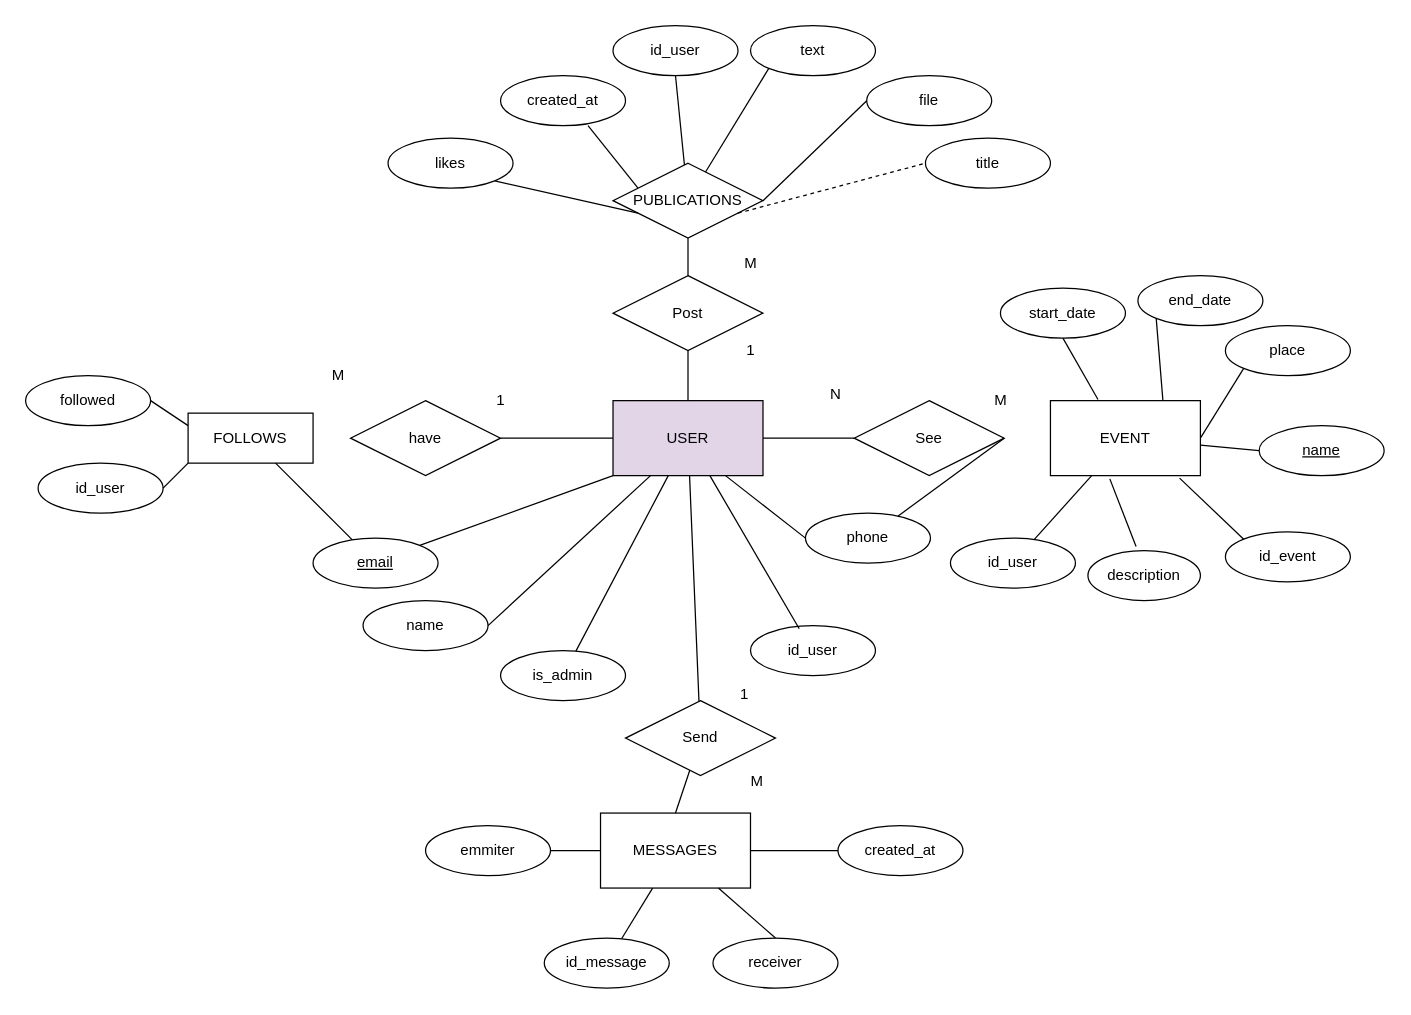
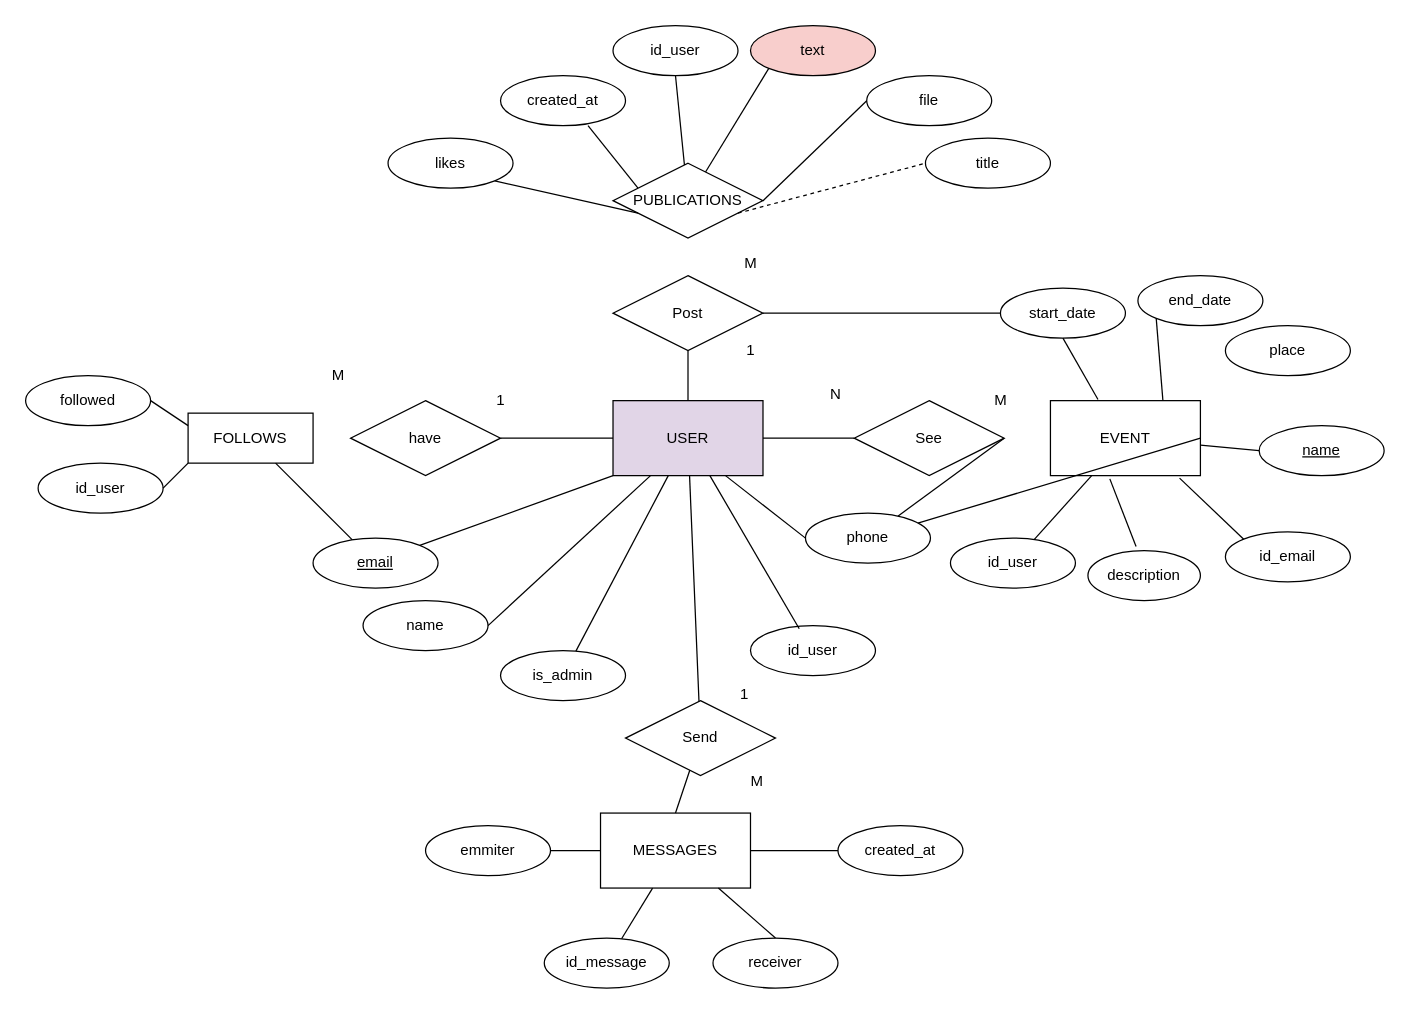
- <mxCell id="39" value="text" style="ellipse;whiteSpace=wrap;html=1;align=center;" vertex="1" parent="1"><mxGeometry x="600" y="20" width="100" height="40" as="geometry" /></mxCell>
+ <mxCell id="39" value="text" style="ellipse;whiteSpace=wrap;html=1;align=center;fillColor=#f8cecc;" vertex="1" parent="1"><mxGeometry x="600" y="20" width="100" height="40" as="geometry" /></mxCell>
- <mxCell id="62" value="" style="endArrow=none;html=1;rounded=0;" edge="1" parent="1" source="9" target="7"><mxGeometry relative="1" as="geometry"><mxPoint x="549.29" y="230" as="sourcePoint" /><mxPoint x="549.29" y="190" as="targetPoint" /></mxGeometry></mxCell>
+ <mxCell id="62" value="" style="endArrow=none;html=1;rounded=0;" edge="1" parent="1" source="9" target="17"><mxGeometry relative="1" as="geometry"><mxPoint x="549.29" y="230" as="sourcePoint" /><mxPoint x="549.29" y="190" as="targetPoint" /></mxGeometry></mxCell>
- <mxCell id="28" value="" style="endArrow=none;html=1;rounded=0;exitX=1;exitY=0.5;exitDx=0;exitDy=0;entryX=0;entryY=1;entryDx=0;entryDy=0;" edge="1" parent="1" source="2" target="25"><mxGeometry relative="1" as="geometry"><mxPoint x="935" y="264" as="sourcePoint" /><mxPoint x="940" y="330" as="targetPoint" /></mxGeometry></mxCell>
+ <mxCell id="28" value="" style="endArrow=none;html=1;rounded=0;exitX=1;exitY=0.5;exitDx=0;exitDy=0;" edge="1" parent="1" source="2" target="53"><mxGeometry relative="1" as="geometry"><mxPoint x="935" y="264" as="sourcePoint" /><mxPoint x="940" y="330" as="targetPoint" /></mxGeometry></mxCell>
- <mxCell id="27" value="id_event" style="ellipse;whiteSpace=wrap;html=1;align=center;" vertex="1" parent="1"><mxGeometry x="980" y="425" width="100" height="40" as="geometry" /></mxCell>
+ <mxCell id="27" value="id_email" style="ellipse;whiteSpace=wrap;html=1;align=center;" vertex="1" parent="1"><mxGeometry x="980" y="425" width="100" height="40" as="geometry" /></mxCell>
